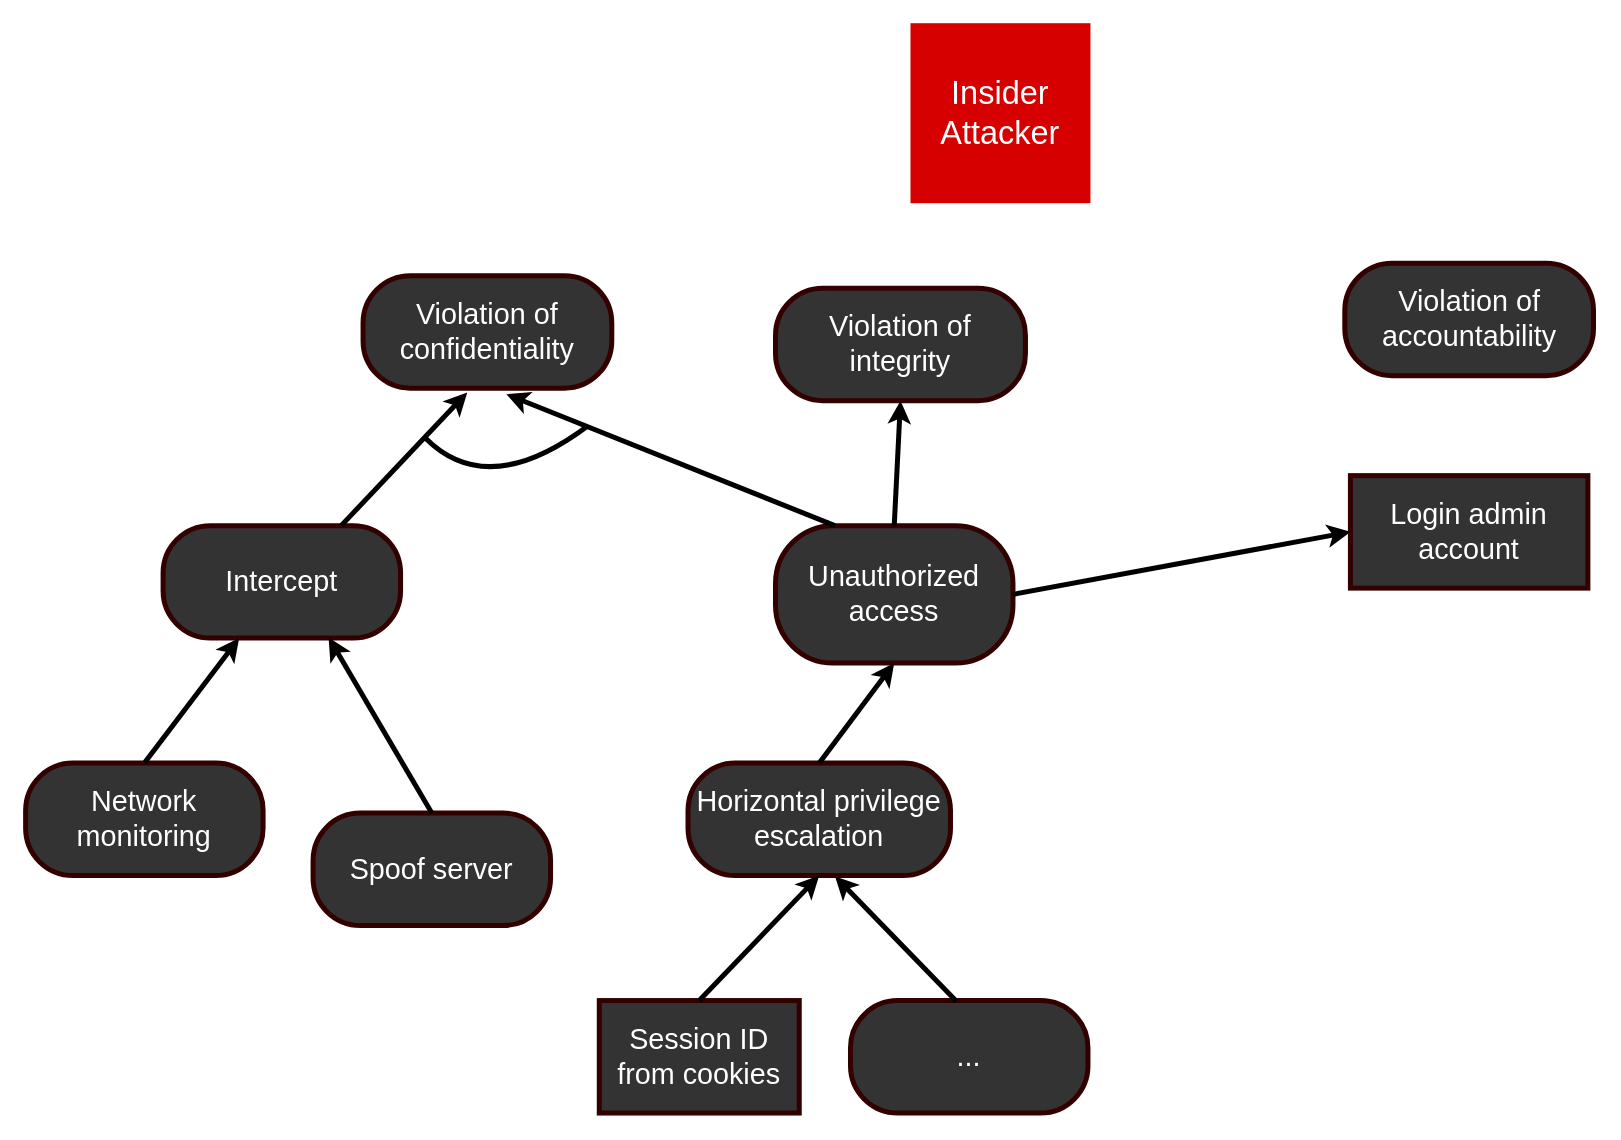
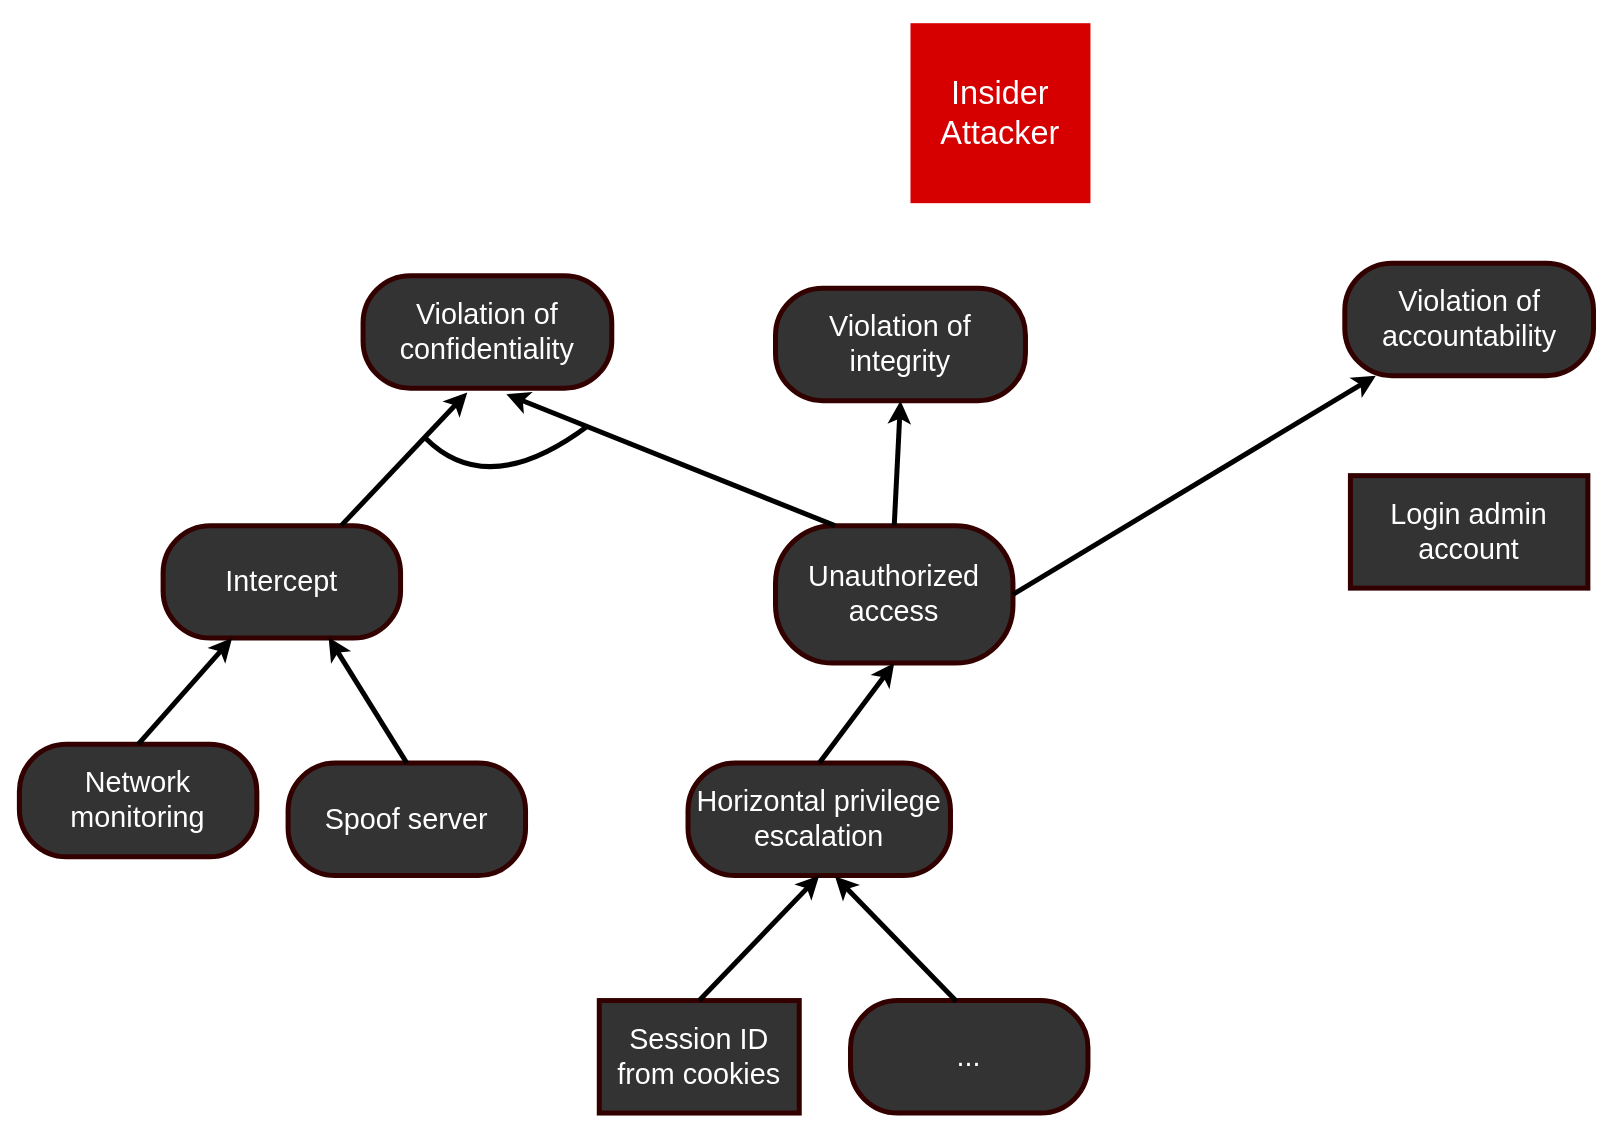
- <mxCell id="23" value="" style="endArrow=classic;html=1;strokeColor=#000000;strokeWidth=4;fontColor=#FFD966;exitX=1;exitY=0.5;exitDx=0;exitDy=0;entryX=0;entryY=0.5;entryDx=0;entryDy=0;" edge="1" parent="1" source="7" target="22"><mxGeometry width="50" height="50" relative="1" as="geometry"><mxPoint x="920" y="540" as="sourcePoint" /><mxPoint x="1220" y="640" as="targetPoint" /></mxGeometry></mxCell>
+ <mxCell id="23" value="" style="endArrow=classic;html=1;strokeColor=#000000;strokeWidth=4;fontColor=#FFD966;exitX=1;exitY=0.5;exitDx=0;exitDy=0;" edge="1" parent="1" source="7" target="5"><mxGeometry width="50" height="50" relative="1" as="geometry"><mxPoint x="920" y="540" as="sourcePoint" /><mxPoint x="1220" y="640" as="targetPoint" /></mxGeometry></mxCell>
- <mxCell id="8" value="&lt;font color=&quot;#ffffff&quot;&gt;&lt;span style=&quot;font-size: 23px&quot;&gt;Network monitoring&lt;/span&gt;&lt;/font&gt;" style="rounded=1;whiteSpace=wrap;html=1;strokeColor=#330000;strokeWidth=4;fillColor=#333333;gradientColor=none;arcSize=42;" vertex="1" parent="1"><mxGeometry x="20" y="610" width="190" height="90" as="geometry" /></mxCell>
+ <mxCell id="8" value="&lt;font color=&quot;#ffffff&quot;&gt;&lt;span style=&quot;font-size: 23px&quot;&gt;Network monitoring&lt;/span&gt;&lt;/font&gt;" style="rounded=1;whiteSpace=wrap;html=1;strokeColor=#330000;strokeWidth=4;fillColor=#333333;gradientColor=none;arcSize=42;" vertex="1" parent="1"><mxGeometry x="15" y="595" width="190" height="90" as="geometry" /></mxCell>
- <mxCell id="9" value="&lt;font color=&quot;#ffffff&quot;&gt;&lt;span style=&quot;font-size: 23px&quot;&gt;Spoof server&lt;/span&gt;&lt;/font&gt;" style="rounded=1;whiteSpace=wrap;html=1;strokeColor=#330000;strokeWidth=4;fillColor=#333333;gradientColor=none;arcSize=42;" vertex="1" parent="1"><mxGeometry x="250" y="650" width="190" height="90" as="geometry" /></mxCell>
+ <mxCell id="9" value="&lt;font color=&quot;#ffffff&quot;&gt;&lt;span style=&quot;font-size: 23px&quot;&gt;Spoof server&lt;/span&gt;&lt;/font&gt;" style="rounded=1;whiteSpace=wrap;html=1;strokeColor=#330000;strokeWidth=4;fillColor=#333333;gradientColor=none;arcSize=42;" vertex="1" parent="1"><mxGeometry x="230" y="610" width="190" height="90" as="geometry" /></mxCell>
